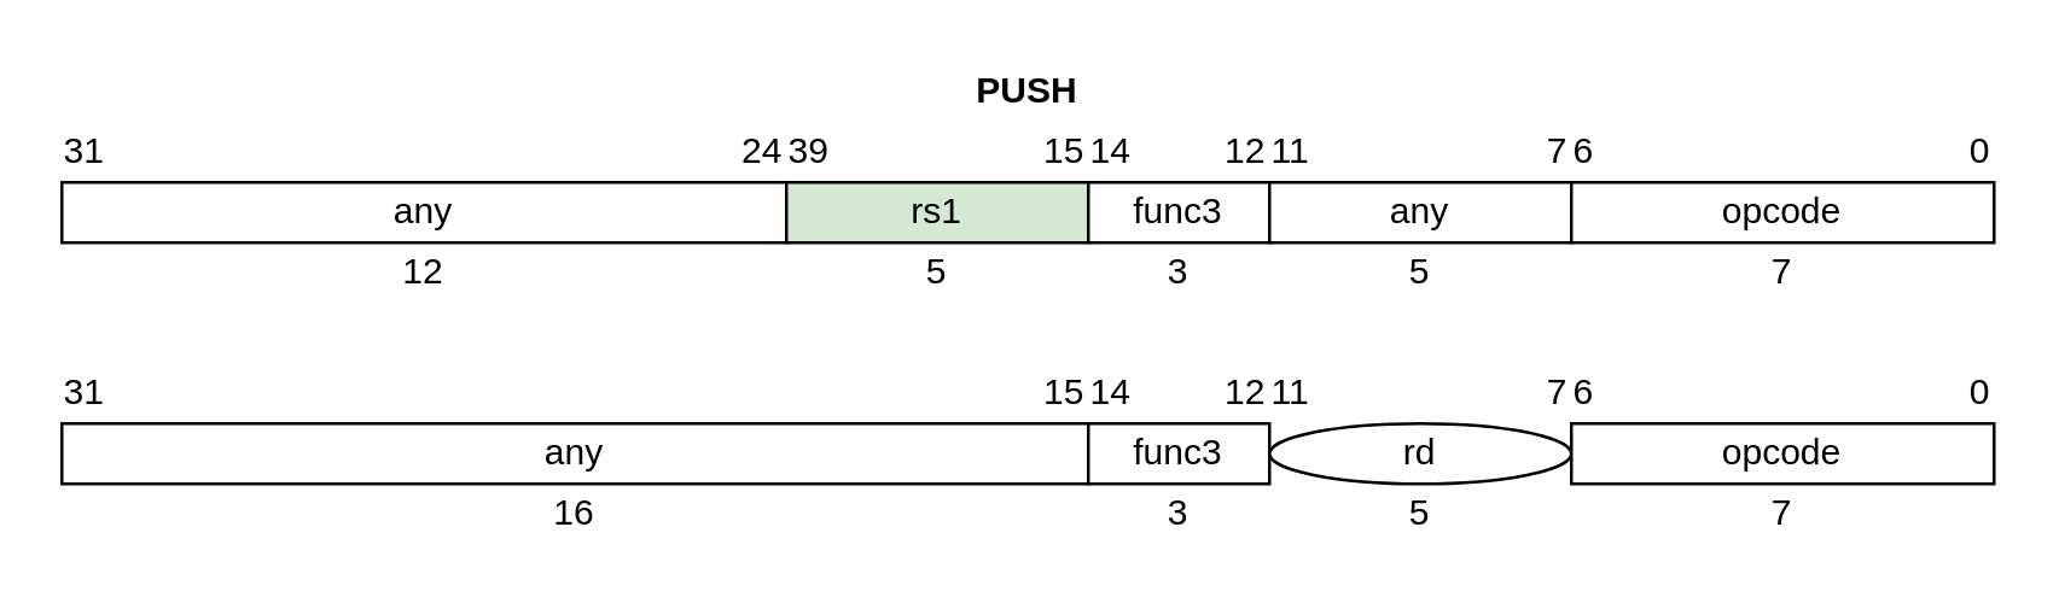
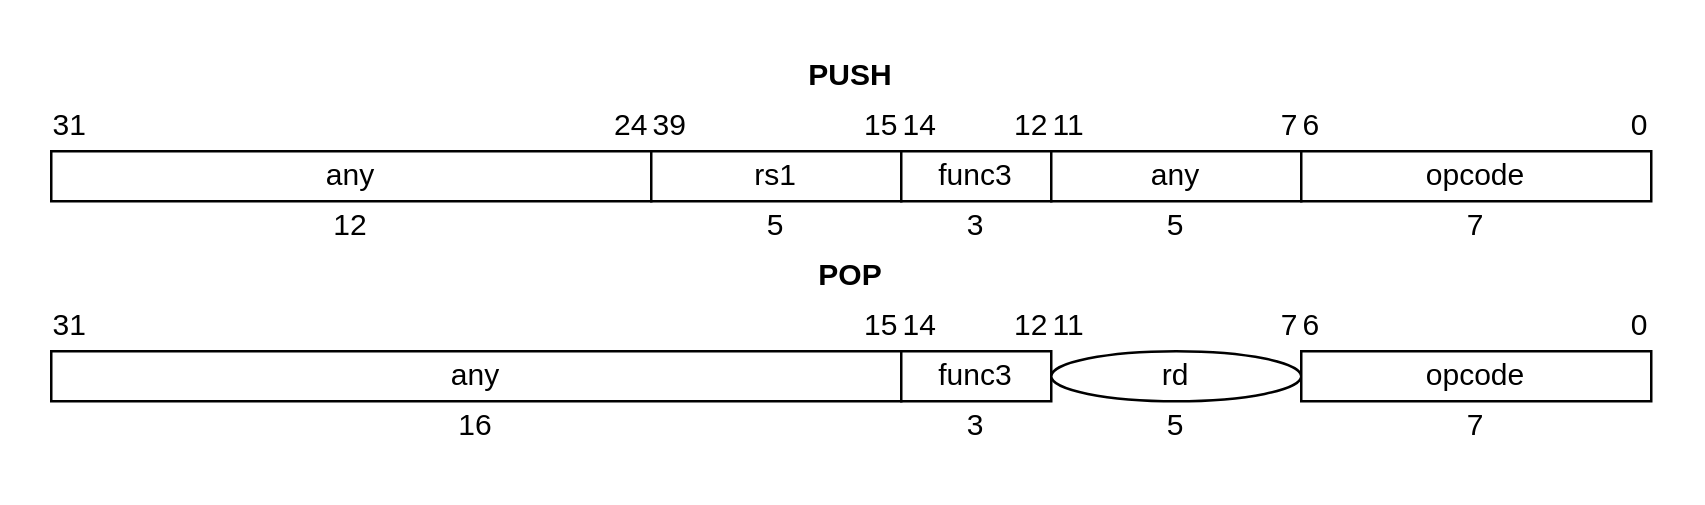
- <mxCell id="11" value="rs1" style="rounded=0;whiteSpace=wrap;html=1;fillColor=#d5e8d4;" vertex="1" parent="10"><mxGeometry y="20" width="100.0" height="20" as="geometry" /></mxCell>
+ <mxCell id="11" value="rs1" style="rounded=0;whiteSpace=wrap;html=1;" vertex="1" parent="10"><mxGeometry y="20" width="100.0" height="20" as="geometry" /></mxCell>
+ <mxCell id="59" value="&lt;b&gt;POP&lt;/b&gt;" style="text;html=1;align=center;verticalAlign=middle;whiteSpace=wrap;rounded=0;" vertex="1" parent="34"><mxGeometry width="640" height="20" as="geometry" /></mxCell>
